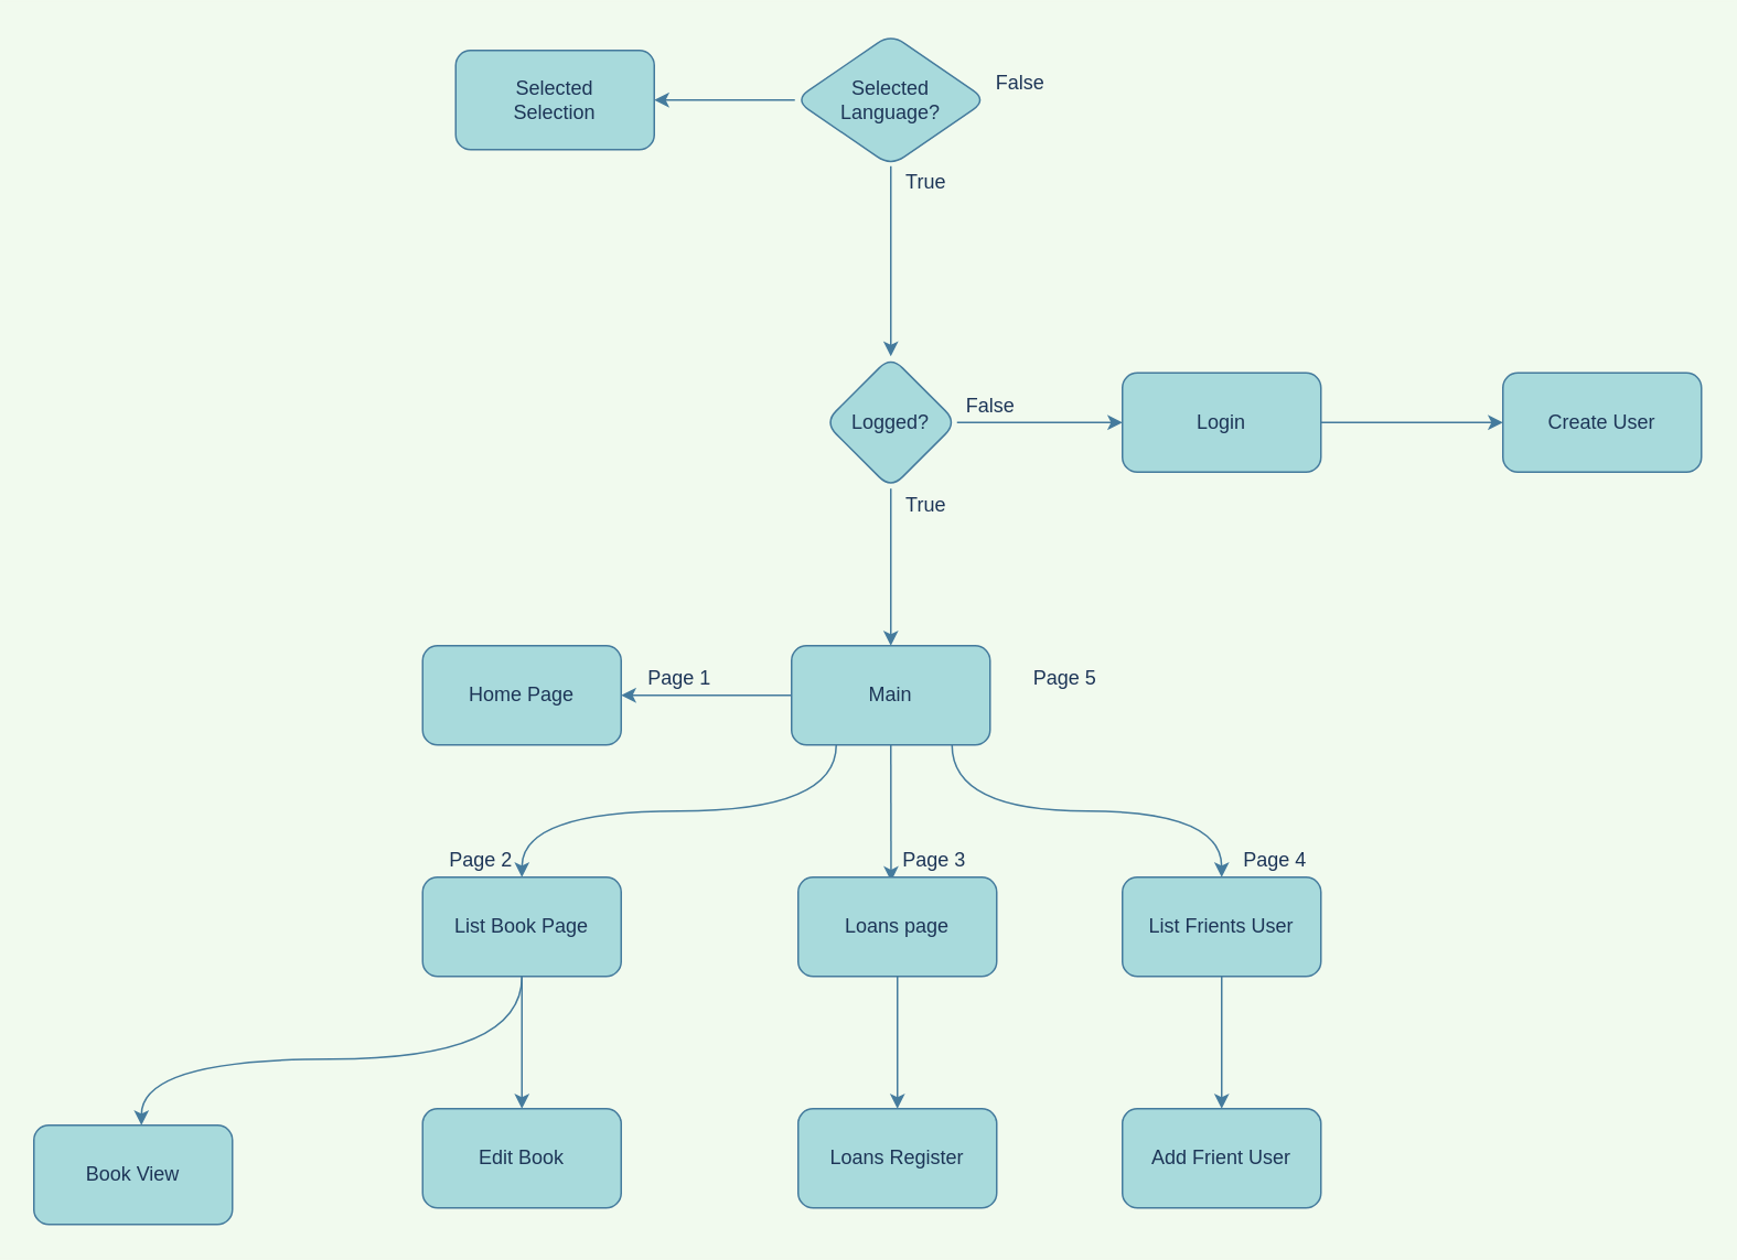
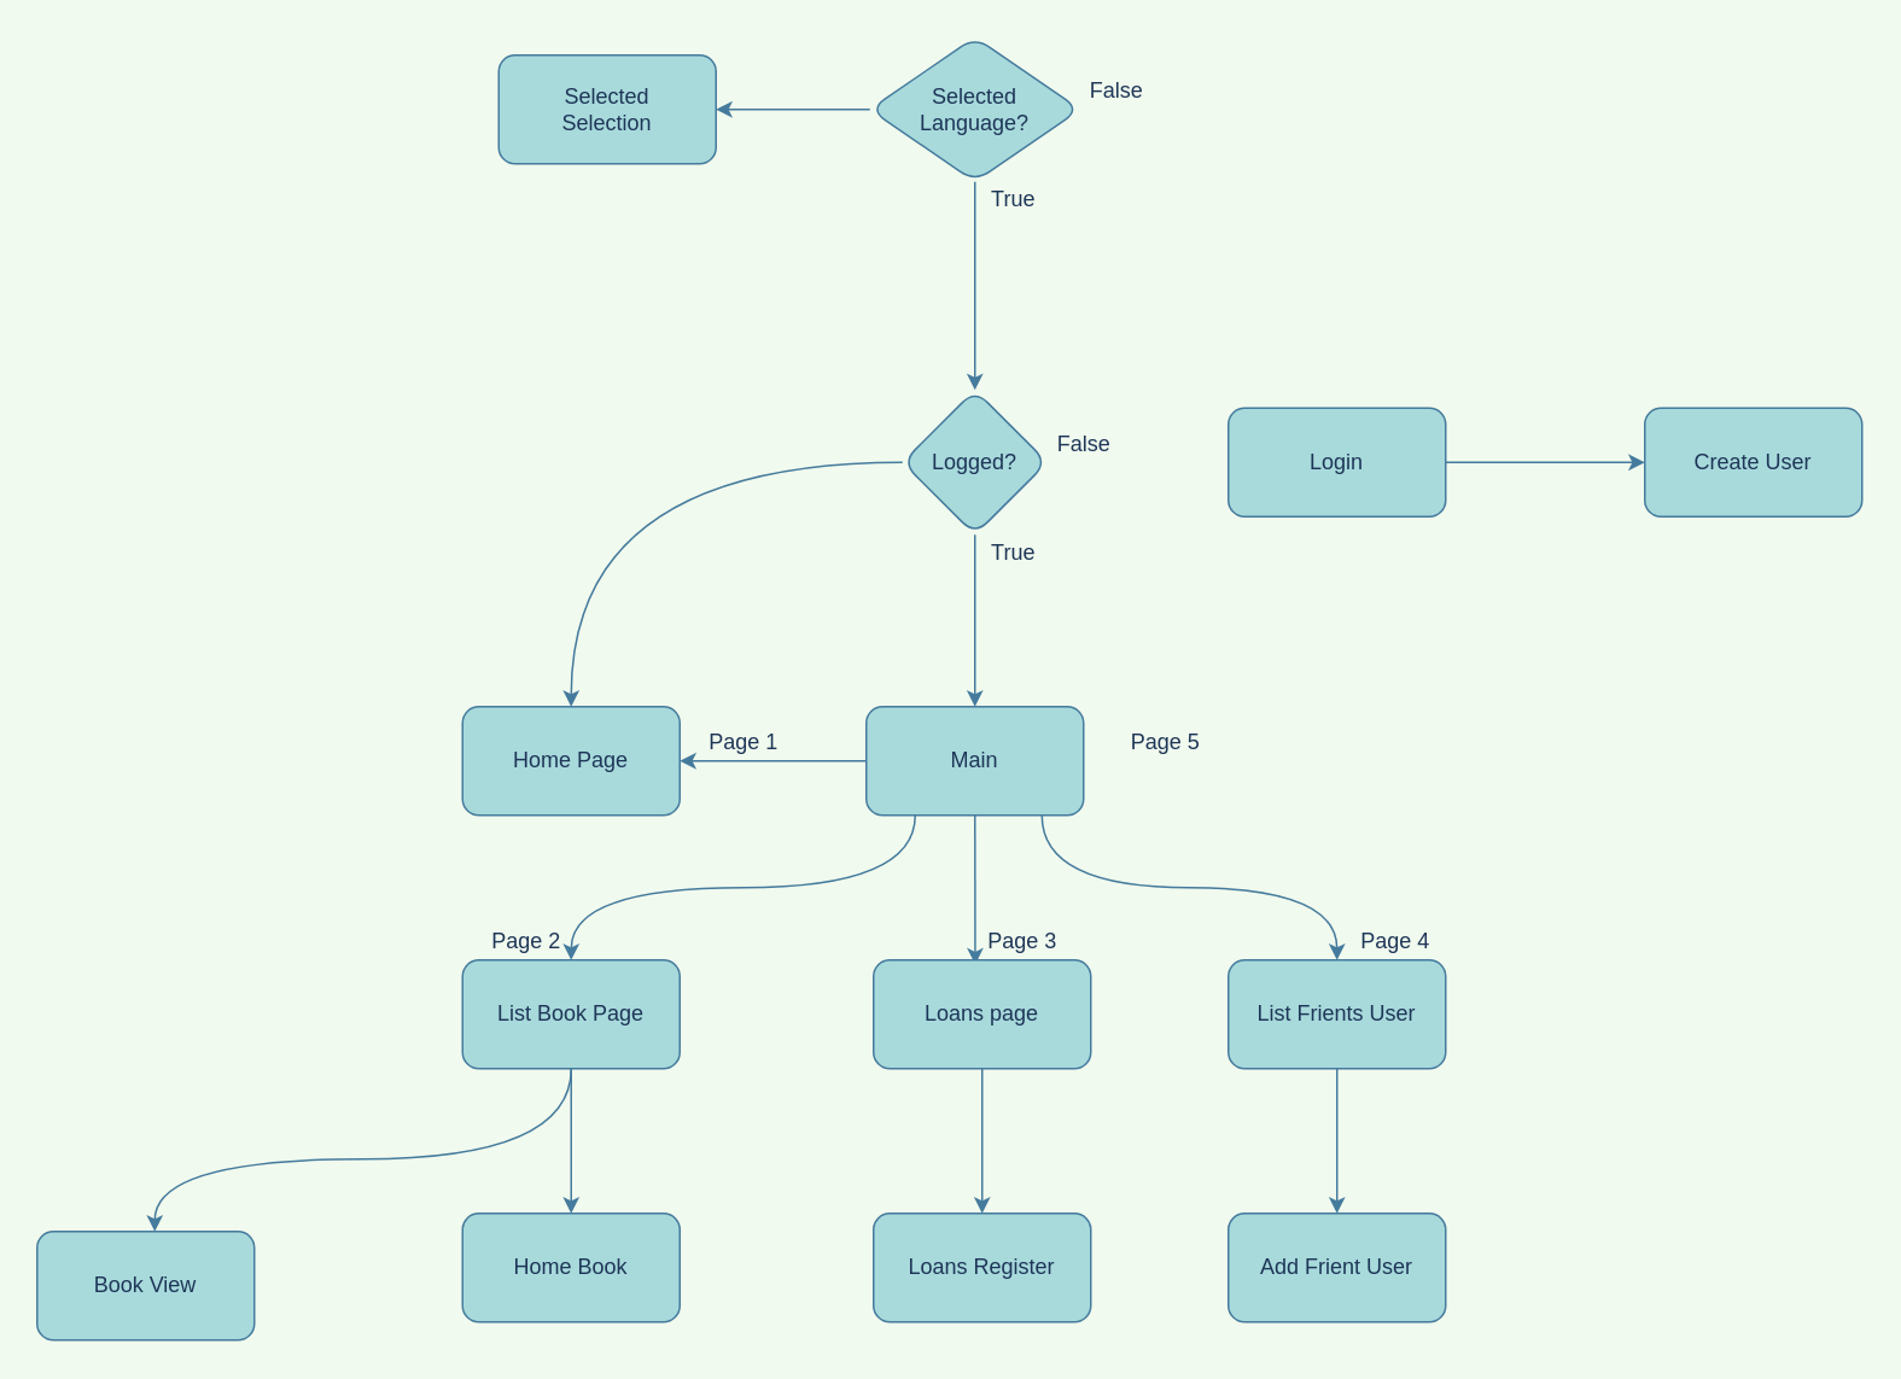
- <mxCell id="14" style="edgeStyle=orthogonalEdgeStyle;rounded=0;orthogonalLoop=1;jettySize=auto;html=1;strokeColor=#457B9D;curved=1;labelBackgroundColor=#F1FAEE;fontColor=#1D3557;" parent="1" source="16" target="9" edge="1"><mxGeometry relative="1" as="geometry" /></mxCell>
+ <mxCell id="14" style="edgeStyle=orthogonalEdgeStyle;rounded=0;orthogonalLoop=1;jettySize=auto;html=1;strokeColor=#457B9D;curved=1;labelBackgroundColor=#F1FAEE;fontColor=#1D3557;" parent="1" source="16" target="13" edge="1"><mxGeometry relative="1" as="geometry" /></mxCell>
- <mxCell id="25" value="Edit Book" style="whiteSpace=wrap;html=1;fillColor=#A8DADC;strokeColor=#457B9D;fontColor=#1D3557;rounded=1;" parent="1" vertex="1"><mxGeometry x="255" y="670" width="120" height="60" as="geometry" /></mxCell>
+ <mxCell id="25" value="Home Book" style="whiteSpace=wrap;html=1;fillColor=#A8DADC;strokeColor=#457B9D;fontColor=#1D3557;rounded=1;" parent="1" vertex="1"><mxGeometry x="255" y="670" width="120" height="60" as="geometry" /></mxCell>
